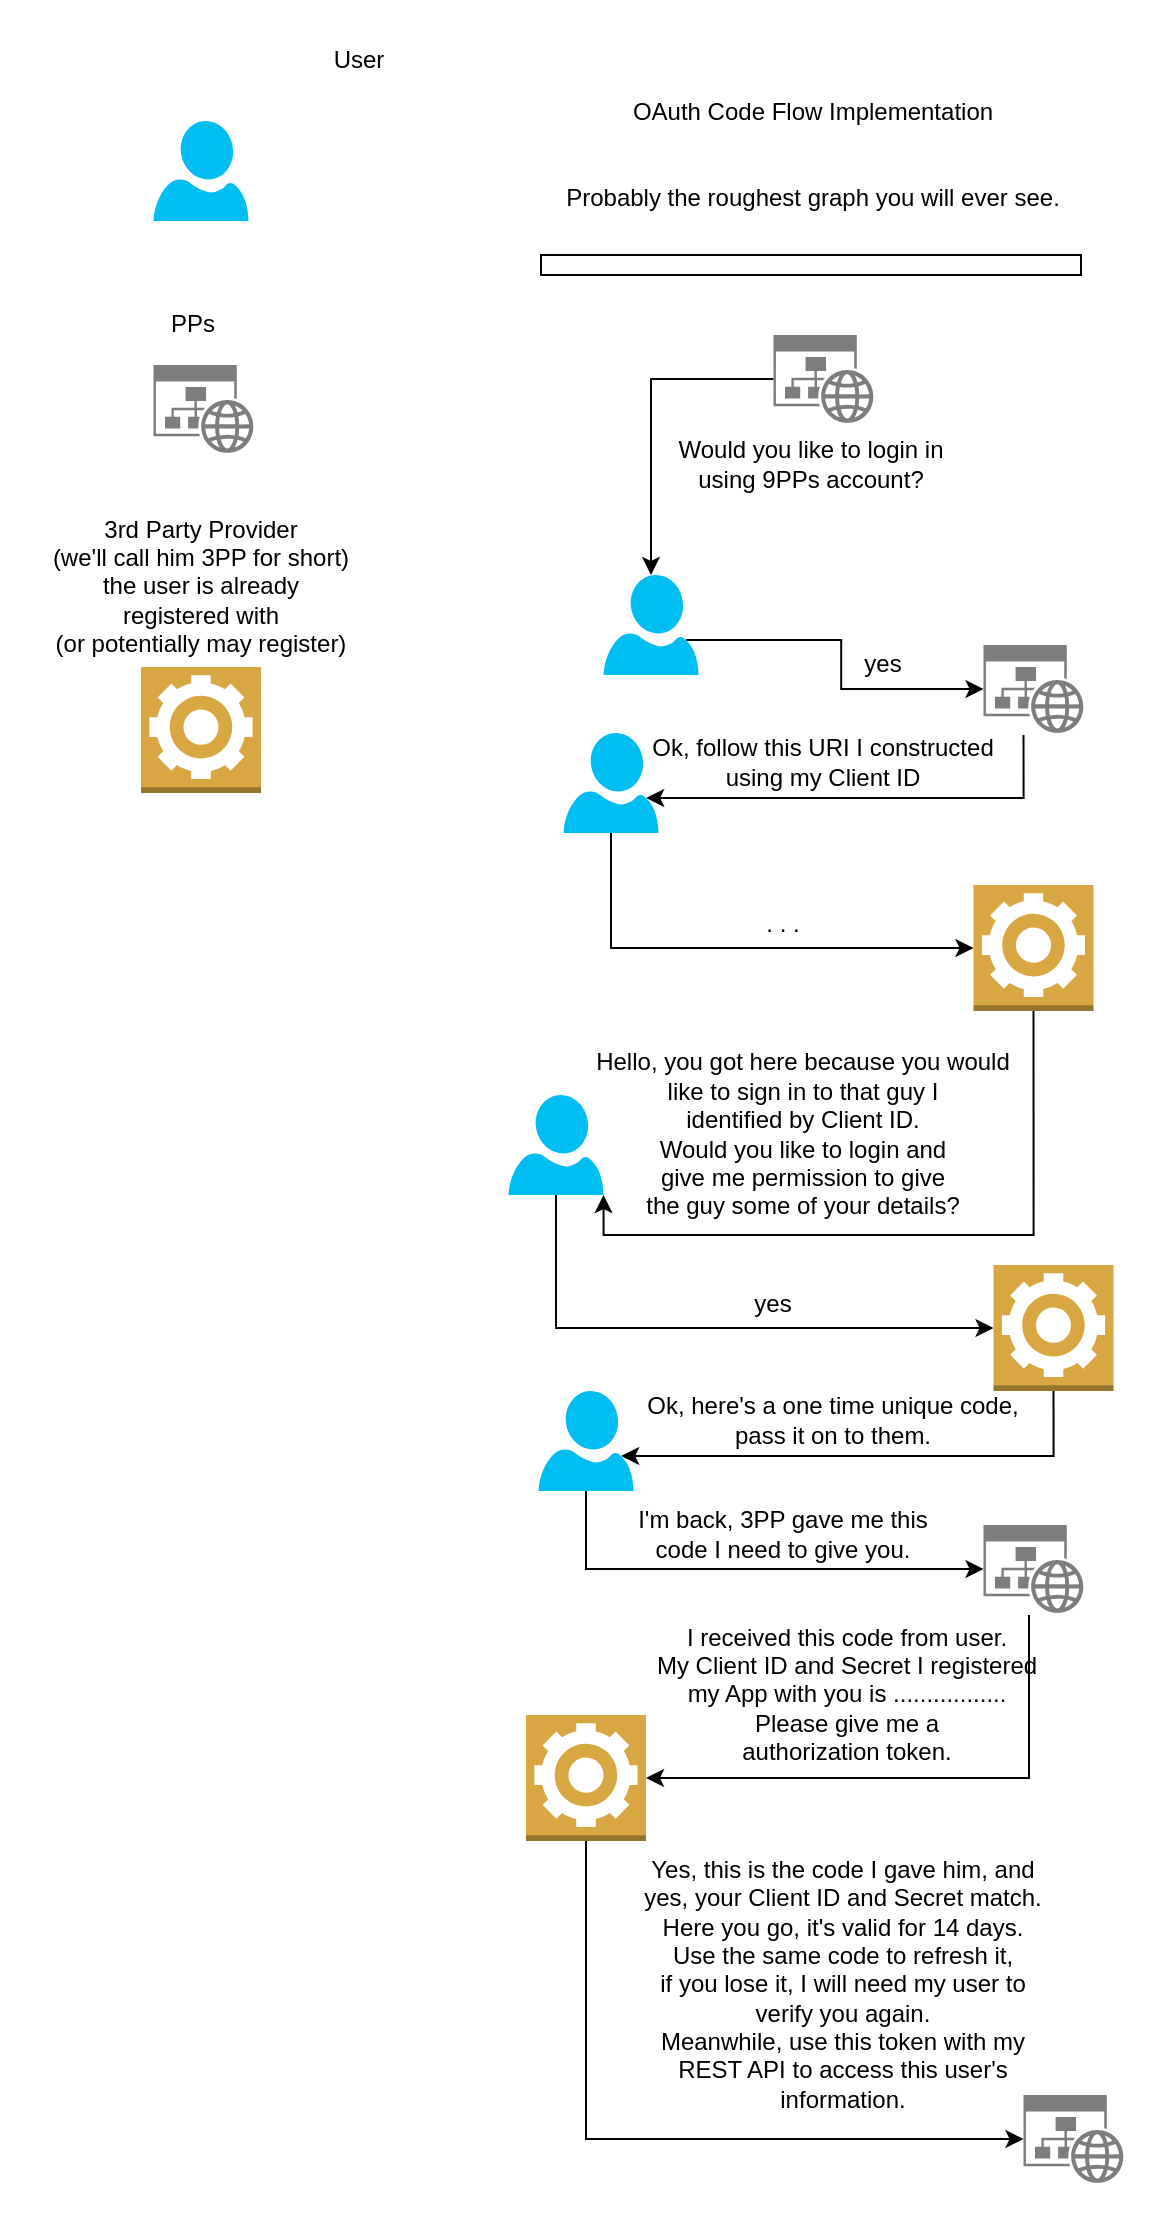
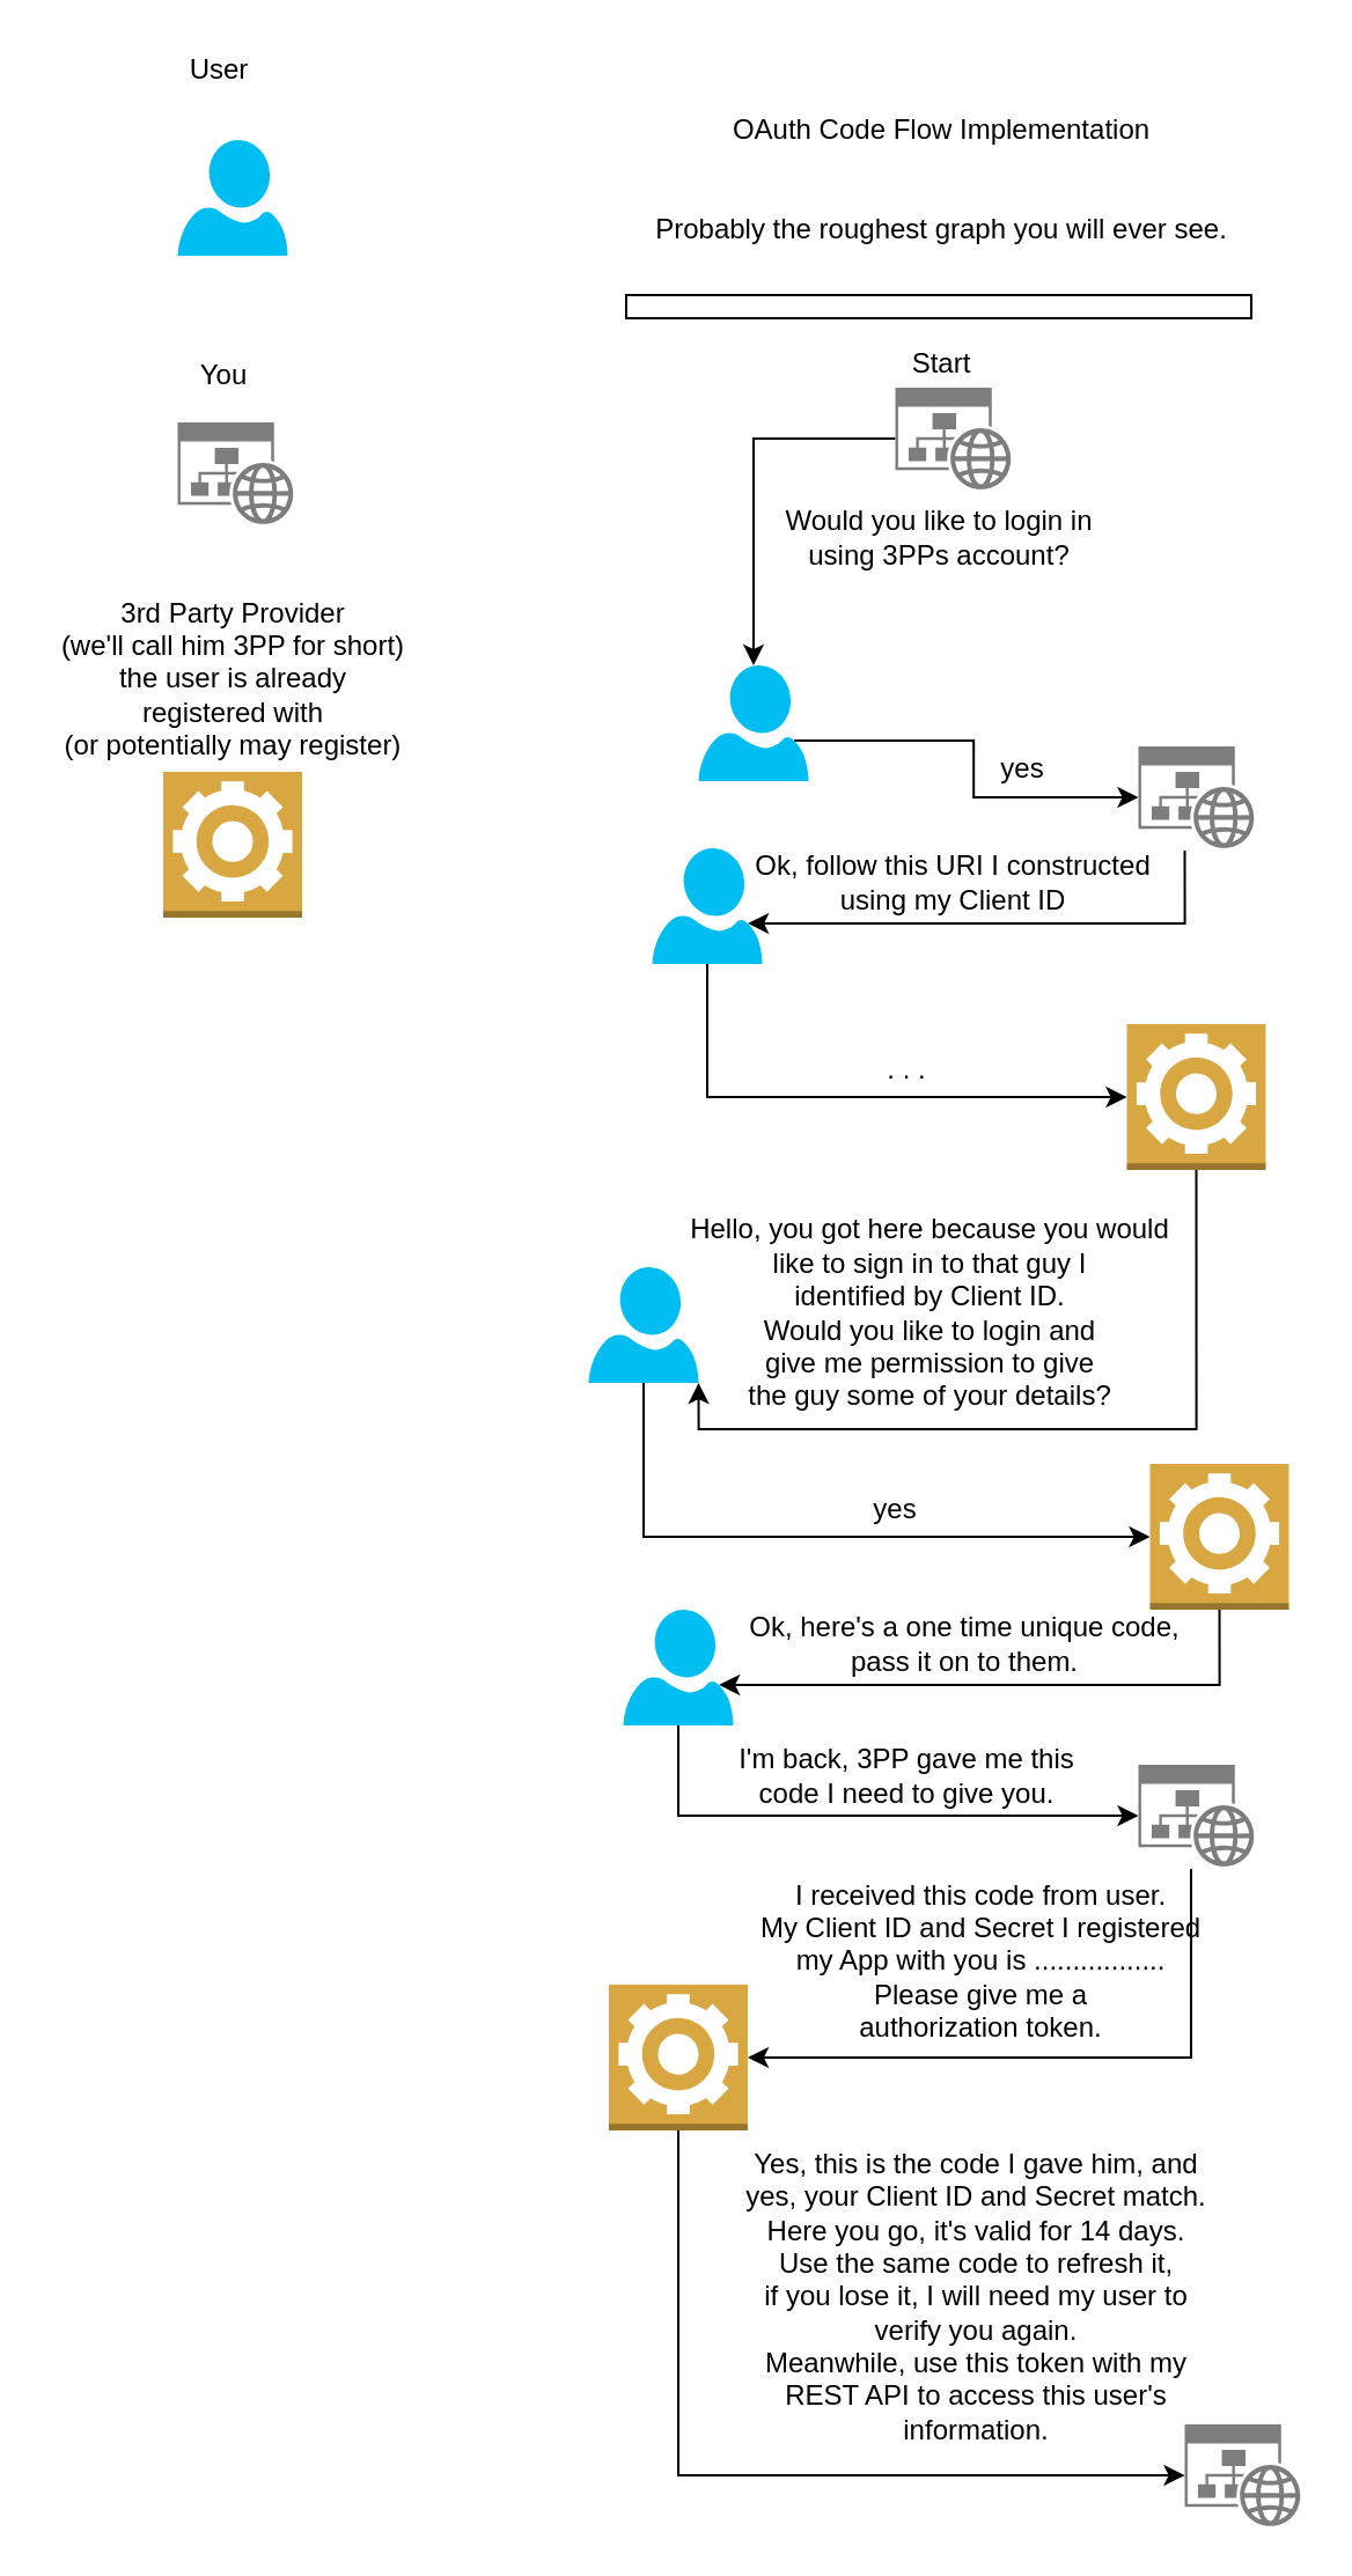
- <mxCell id="5" value="User" style="text;html=1;align=center;verticalAlign=middle;resizable=0;points=[];autosize=1;" vertex="1" parent="1"><mxGeometry x="158.75" y="20" width="40" height="20" as="geometry" /></mxCell>
+ <mxCell id="5" value="User" style="text;html=1;align=center;verticalAlign=middle;resizable=0;points=[];autosize=1;" vertex="1" parent="1"><mxGeometry x="73.75" y="20" width="40" height="20" as="geometry" /></mxCell>
+ <mxCell id="37" value="Start" style="text;html=1;align=center;verticalAlign=middle;resizable=0;points=[];autosize=1;" vertex="1" parent="1"><mxGeometry x="386.25" y="147" width="40" height="20" as="geometry" /></mxCell>
- <mxCell id="6" value="PPs" style="text;html=1;align=center;verticalAlign=middle;resizable=0;points=[];autosize=1;" vertex="1" parent="1"><mxGeometry x="76.25" y="152" width="40" height="20" as="geometry" /></mxCell>
+ <mxCell id="6" value="You" style="text;html=1;align=center;verticalAlign=middle;resizable=0;points=[];autosize=1;" vertex="1" parent="1"><mxGeometry x="76.25" y="152" width="40" height="20" as="geometry" /></mxCell>
- <mxCell id="13" value="Would you like to login in&lt;br&gt;using 9PPs account?" style="text;html=1;align=center;verticalAlign=middle;resizable=0;points=[];autosize=1;" vertex="1" parent="1"><mxGeometry x="330" y="217" width="150" height="30" as="geometry" /></mxCell>
+ <mxCell id="13" value="Would you like to login in&lt;br&gt;using 3PPs account?" style="text;html=1;align=center;verticalAlign=middle;resizable=0;points=[];autosize=1;" vertex="1" parent="1"><mxGeometry x="330" y="217" width="150" height="30" as="geometry" /></mxCell>
